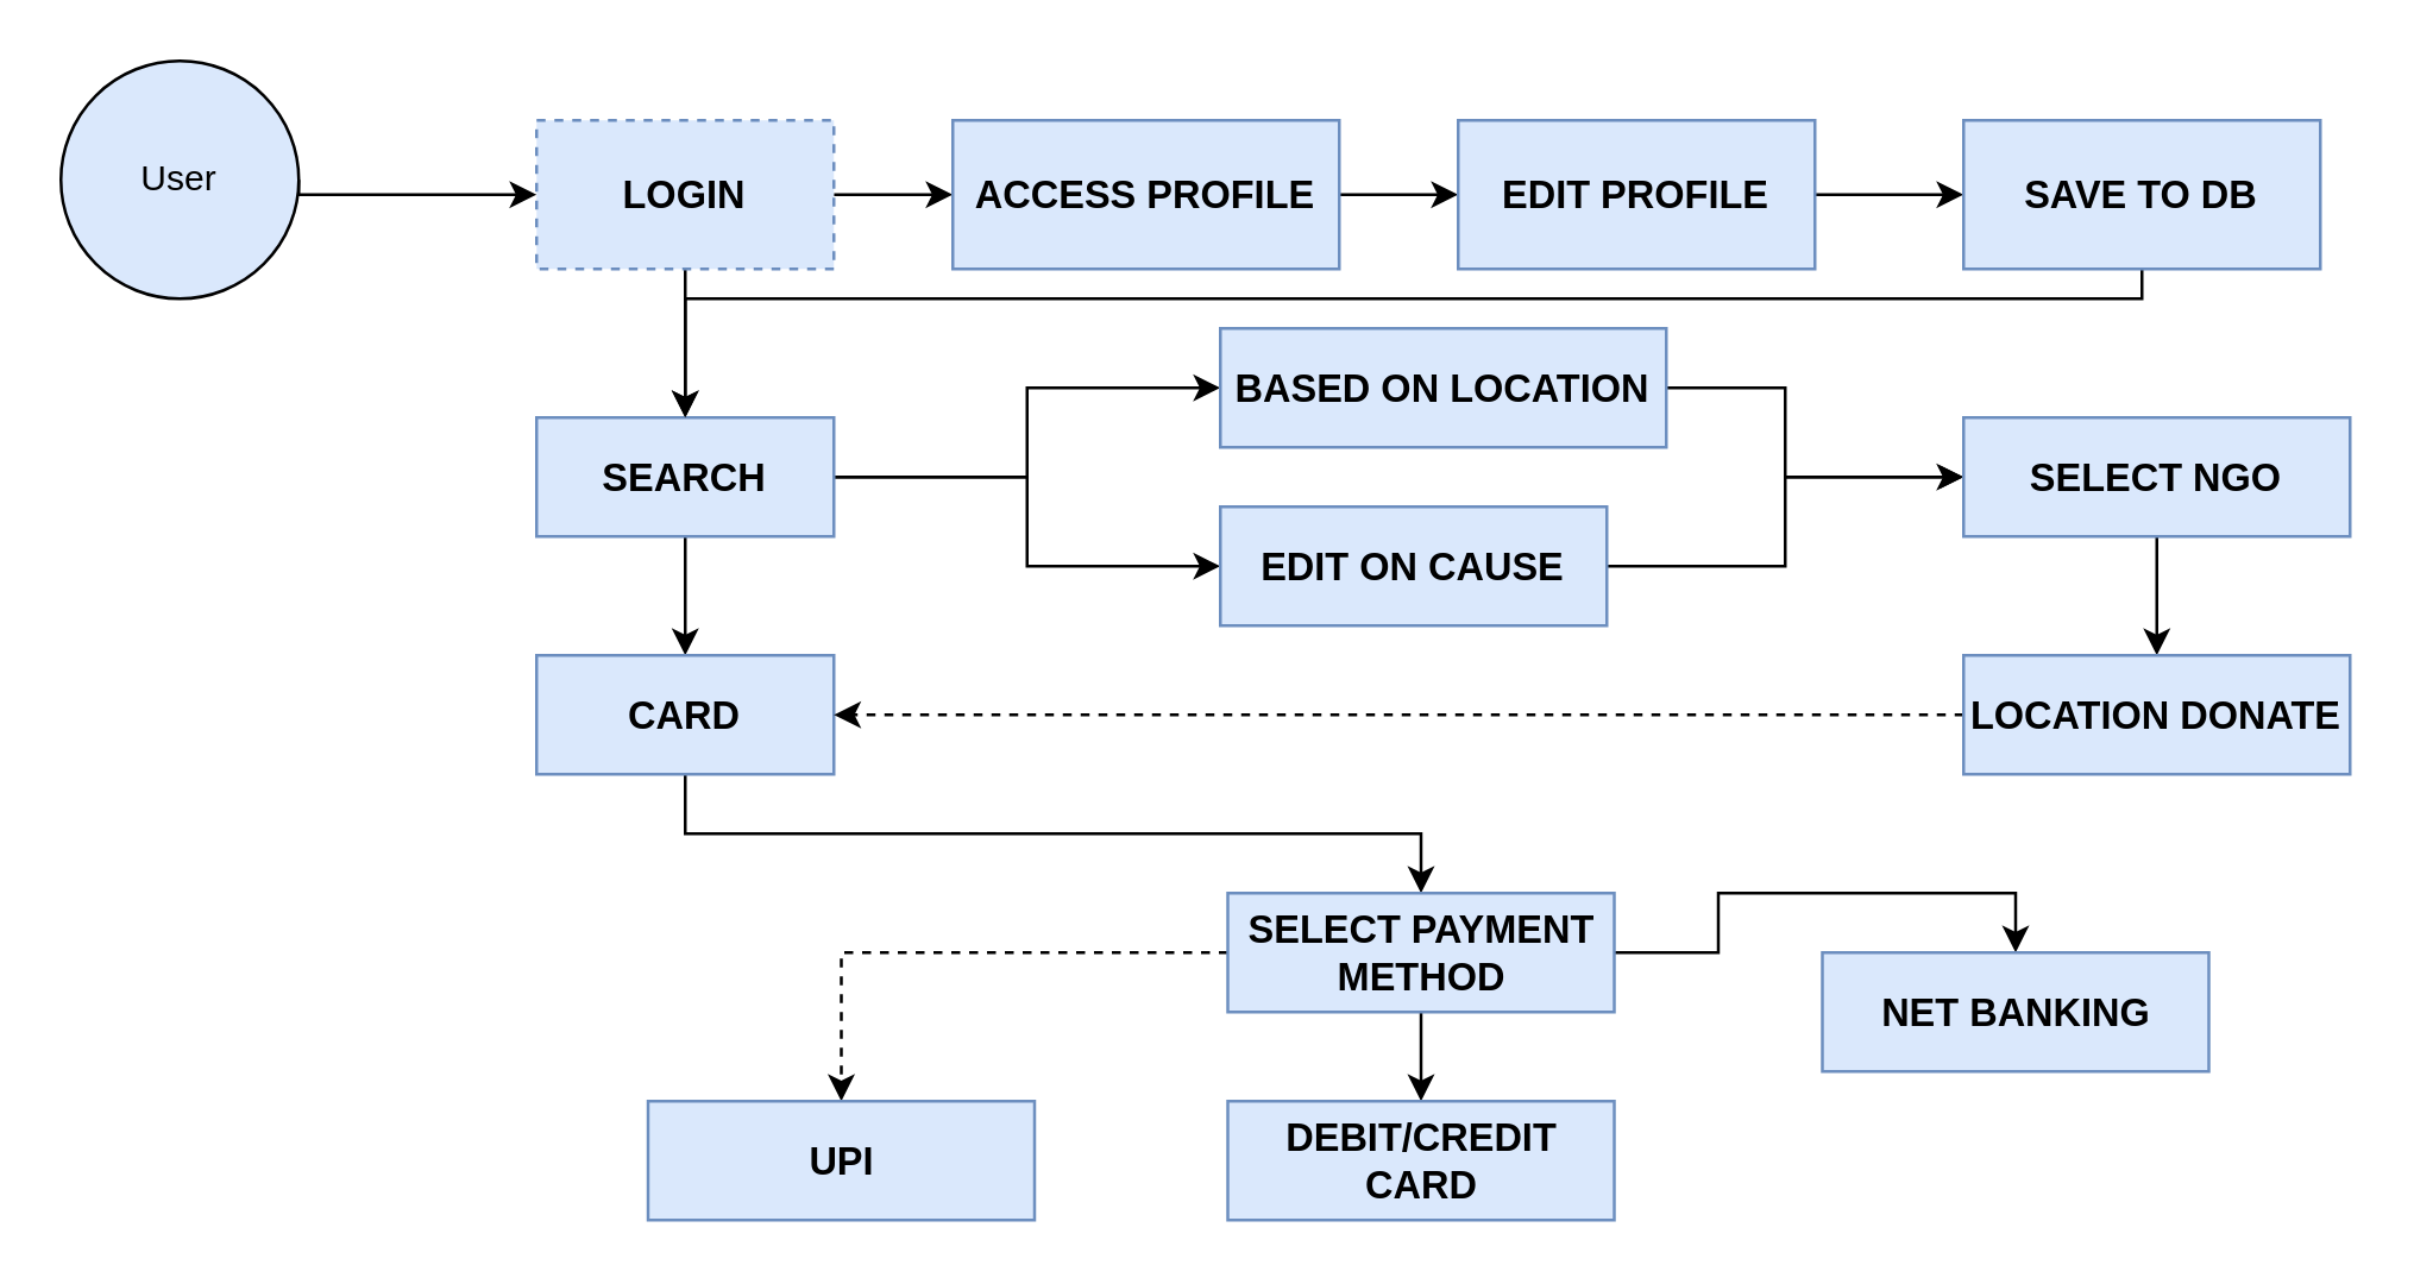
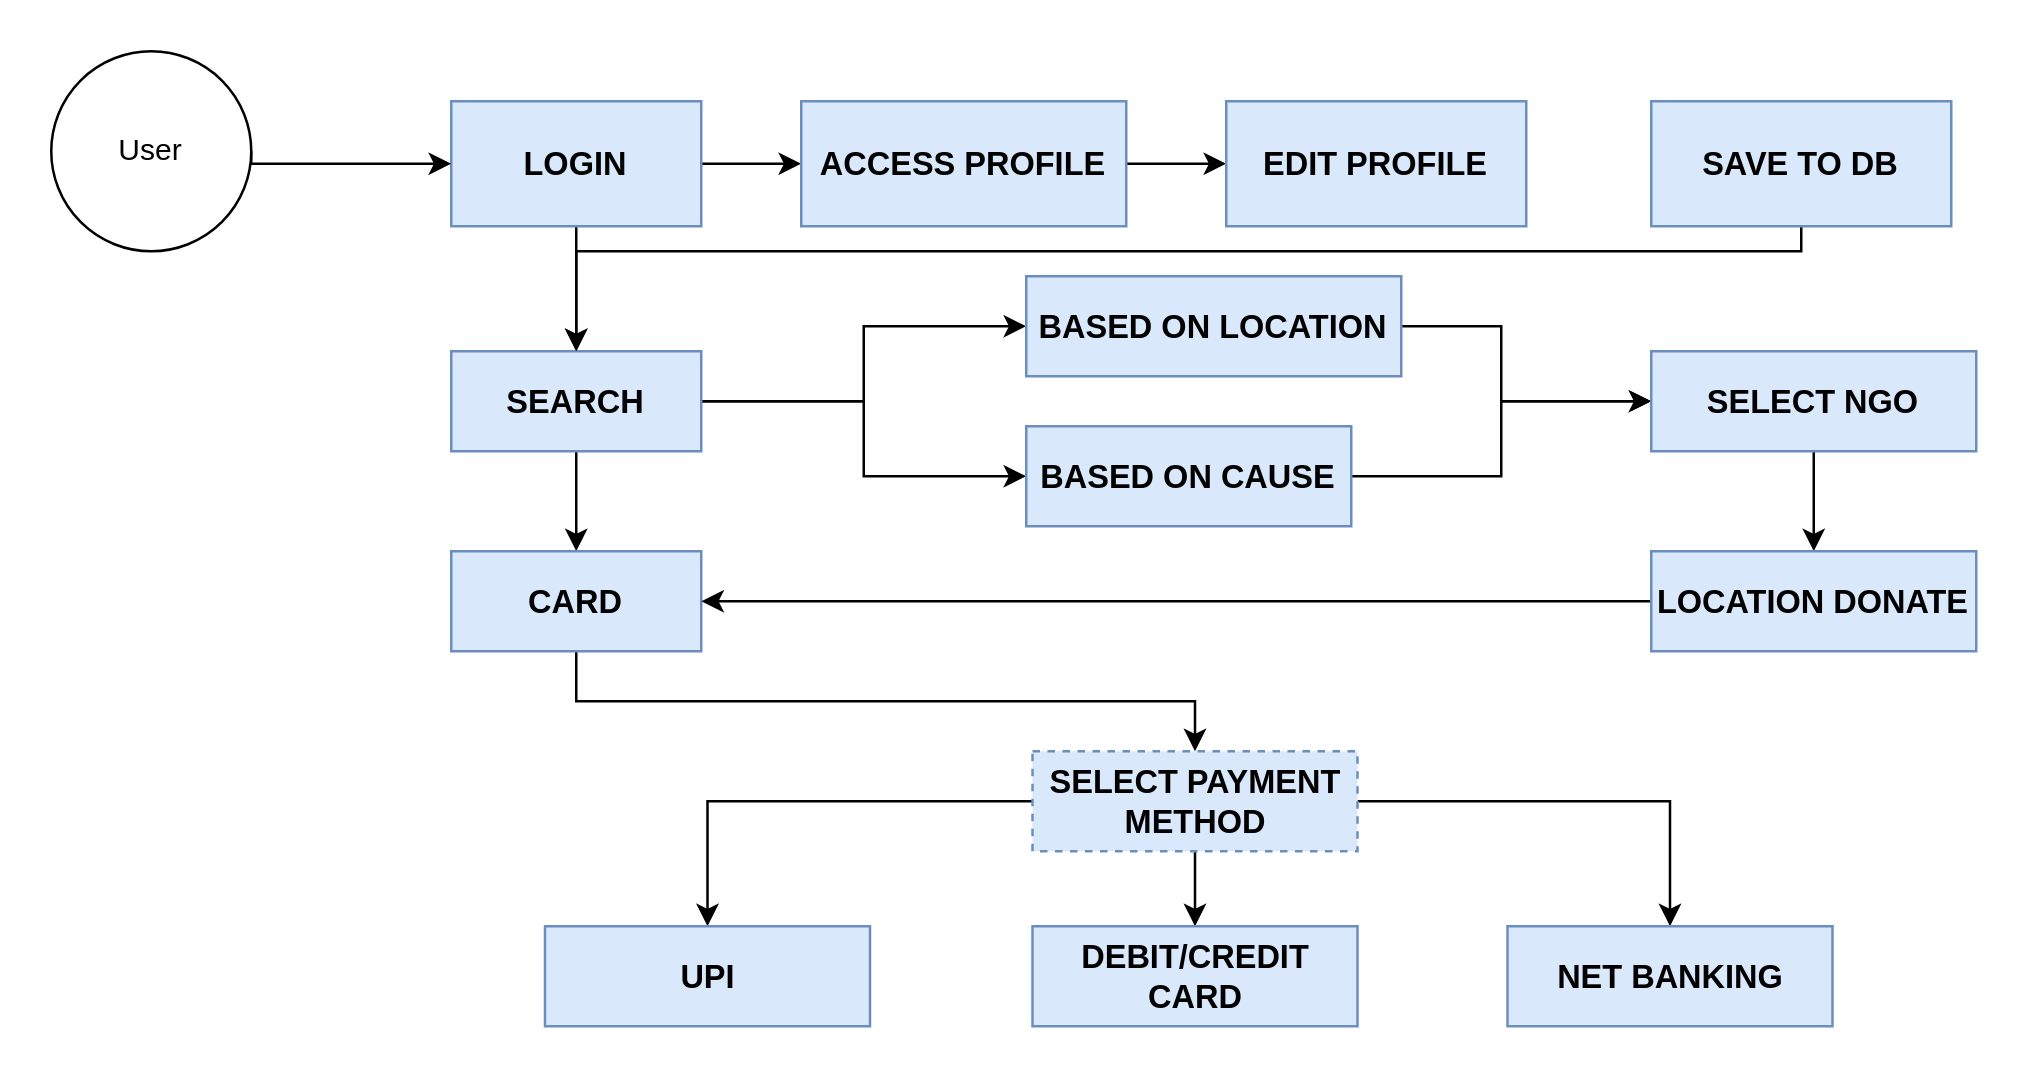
- <mxCell id="6" value="User" style="ellipse;whiteSpace=wrap;html=1;aspect=fixed;direction=south;fillColor=#dae8fc;" parent="1" vertex="1"><mxGeometry x="20" y="20" width="80" height="80" as="geometry" /></mxCell>
+ <mxCell id="6" value="User" style="ellipse;whiteSpace=wrap;html=1;aspect=fixed;direction=south;" parent="1" vertex="1"><mxGeometry x="20" y="20" width="80" height="80" as="geometry" /></mxCell>
- <mxCell id="4" value="&lt;font style=&quot;font-size: 13px&quot;&gt;&lt;b&gt;LOGIN&lt;/b&gt;&lt;/font&gt;" style="rounded=0;whiteSpace=wrap;html=1;fillColor=#dae8fc;strokeColor=#6c8ebf;dashed=1;" parent="1" vertex="1"><mxGeometry x="180" y="40" width="100" height="50" as="geometry" /></mxCell>
+ <mxCell id="4" value="&lt;font style=&quot;font-size: 13px&quot;&gt;&lt;b&gt;LOGIN&lt;/b&gt;&lt;/font&gt;" style="rounded=0;whiteSpace=wrap;html=1;fillColor=#dae8fc;strokeColor=#6c8ebf;" parent="1" vertex="1"><mxGeometry x="180" y="40" width="100" height="50" as="geometry" /></mxCell>
- <mxCell id="15" style="edgeStyle=orthogonalEdgeStyle;rounded=0;orthogonalLoop=1;jettySize=auto;html=1;exitX=1;exitY=0.5;exitDx=0;exitDy=0;fontSize=13;" parent="1" source="16" target="18" edge="1"><mxGeometry relative="1" as="geometry" /></mxCell>
- <mxCell id="22" value="EDIT ON CAUSE" style="rounded=0;whiteSpace=wrap;html=1;fontSize=13;fontStyle=1;fillColor=#dae8fc;strokeColor=#6c8ebf;" parent="1" vertex="1"><mxGeometry x="410" y="170" width="130" height="40" as="geometry" /></mxCell>
+ <mxCell id="22" value="BASED ON CAUSE" style="rounded=0;whiteSpace=wrap;html=1;fontSize=13;fontStyle=1;fillColor=#dae8fc;strokeColor=#6c8ebf;" parent="1" vertex="1"><mxGeometry x="410" y="170" width="130" height="40" as="geometry" /></mxCell>
- <mxCell id="25" style="edgeStyle=orthogonalEdgeStyle;rounded=0;orthogonalLoop=1;jettySize=auto;html=1;exitX=0;exitY=0.5;exitDx=0;exitDy=0;entryX=1;entryY=0.5;entryDx=0;entryDy=0;dashed=1;" edge="1" parent="1" source="26" target="12"><mxGeometry relative="1" as="geometry" /></mxCell>
+ <mxCell id="25" style="edgeStyle=orthogonalEdgeStyle;rounded=0;orthogonalLoop=1;jettySize=auto;html=1;exitX=0;exitY=0.5;exitDx=0;exitDy=0;entryX=1;entryY=0.5;entryDx=0;entryDy=0;" edge="1" parent="1" source="26" target="12"><mxGeometry relative="1" as="geometry" /></mxCell>
- <mxCell id="27" style="edgeStyle=orthogonalEdgeStyle;rounded=0;orthogonalLoop=1;jettySize=auto;html=1;entryX=0.5;entryY=0;entryDx=0;entryDy=0;dashed=1;" edge="1" parent="1" source="30" target="31"><mxGeometry relative="1" as="geometry" /></mxCell>
+ <mxCell id="27" style="edgeStyle=orthogonalEdgeStyle;rounded=0;orthogonalLoop=1;jettySize=auto;html=1;entryX=0.5;entryY=0;entryDx=0;entryDy=0;" edge="1" parent="1" source="30" target="31"><mxGeometry relative="1" as="geometry" /></mxCell>
- <mxCell id="30" value="SELECT PAYMENT METHOD" style="rounded=0;whiteSpace=wrap;html=1;fontSize=13;fontStyle=1;fillColor=#dae8fc;strokeColor=#6c8ebf;" vertex="1" parent="1"><mxGeometry x="412.5" y="300" width="130" height="40" as="geometry" /></mxCell>
+ <mxCell id="30" value="SELECT PAYMENT METHOD" style="rounded=0;whiteSpace=wrap;html=1;fontSize=13;fontStyle=1;fillColor=#dae8fc;strokeColor=#6c8ebf;dashed=1;" vertex="1" parent="1"><mxGeometry x="412.5" y="300" width="130" height="40" as="geometry" /></mxCell>
- <mxCell id="33" value="NET BANKING" style="rounded=0;whiteSpace=wrap;html=1;fontSize=13;fontStyle=1;fillColor=#dae8fc;strokeColor=#6c8ebf;" vertex="1" parent="1"><mxGeometry x="612.5" y="320" width="130" height="40" as="geometry" /></mxCell>
+ <mxCell id="33" value="NET BANKING" style="rounded=0;whiteSpace=wrap;html=1;fontSize=13;fontStyle=1;fillColor=#dae8fc;strokeColor=#6c8ebf;" vertex="1" parent="1"><mxGeometry x="602.5" y="370" width="130" height="40" as="geometry" /></mxCell>
